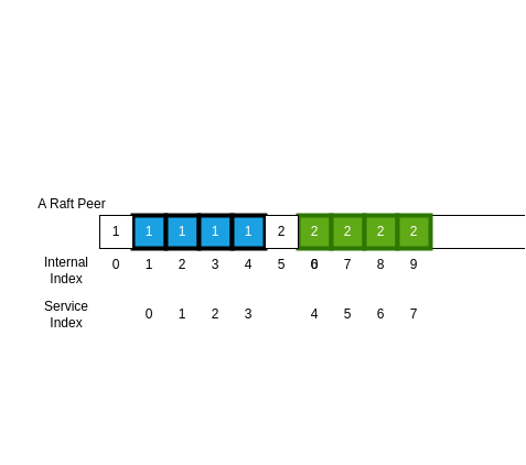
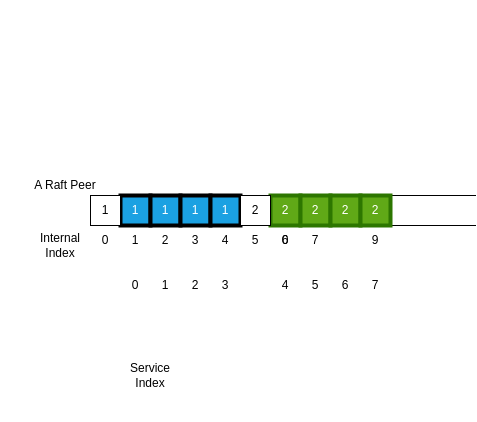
- <mxCell id="25" value="8" style="text;html=1;strokeColor=none;fillColor=none;align=center;verticalAlign=middle;whiteSpace=wrap;rounded=0;fontColor=#000000;" vertex="1" parent="1"><mxGeometry x="335" y="225" width="20" height="30" as="geometry" /></mxCell>
- <mxCell id="3" value="Service Index" style="text;html=1;strokeColor=none;fillColor=none;align=center;verticalAlign=middle;whiteSpace=wrap;rounded=0;" vertex="1" parent="1"><mxGeometry x="30" y="270" width="60" height="30" as="geometry" /></mxCell>
+ <mxCell id="3" value="Service Index" style="text;html=1;strokeColor=none;fillColor=none;align=center;verticalAlign=middle;whiteSpace=wrap;rounded=0;" vertex="1" parent="1"><mxGeometry x="120" y="360" width="60" height="30" as="geometry" /></mxCell>
